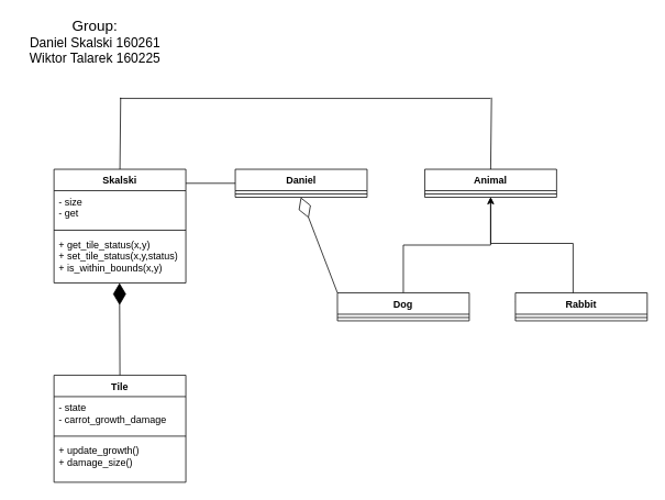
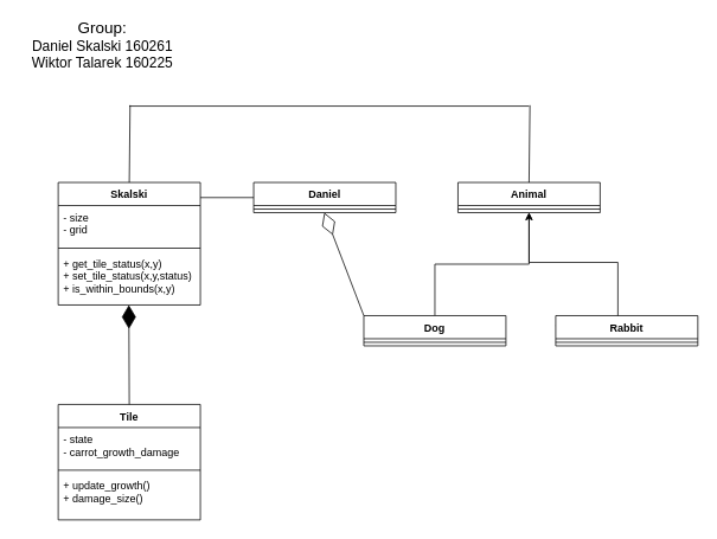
- <mxCell id="3" value="- size&lt;div&gt;- get&lt;/div&gt;" style="text;strokeColor=none;fillColor=none;align=left;verticalAlign=top;spacingLeft=4;spacingRight=4;overflow=hidden;rotatable=0;points=[[0,0.5],[1,0.5]];portConstraint=eastwest;whiteSpace=wrap;html=1;" parent="2" vertex="1"><mxGeometry y="26" width="160" height="44" as="geometry" /></mxCell>
+ <mxCell id="3" value="- size&lt;div&gt;- grid&lt;/div&gt;" style="text;strokeColor=none;fillColor=none;align=left;verticalAlign=top;spacingLeft=4;spacingRight=4;overflow=hidden;rotatable=0;points=[[0,0.5],[1,0.5]];portConstraint=eastwest;whiteSpace=wrap;html=1;" parent="2" vertex="1"><mxGeometry y="26" width="160" height="44" as="geometry" /></mxCell>
